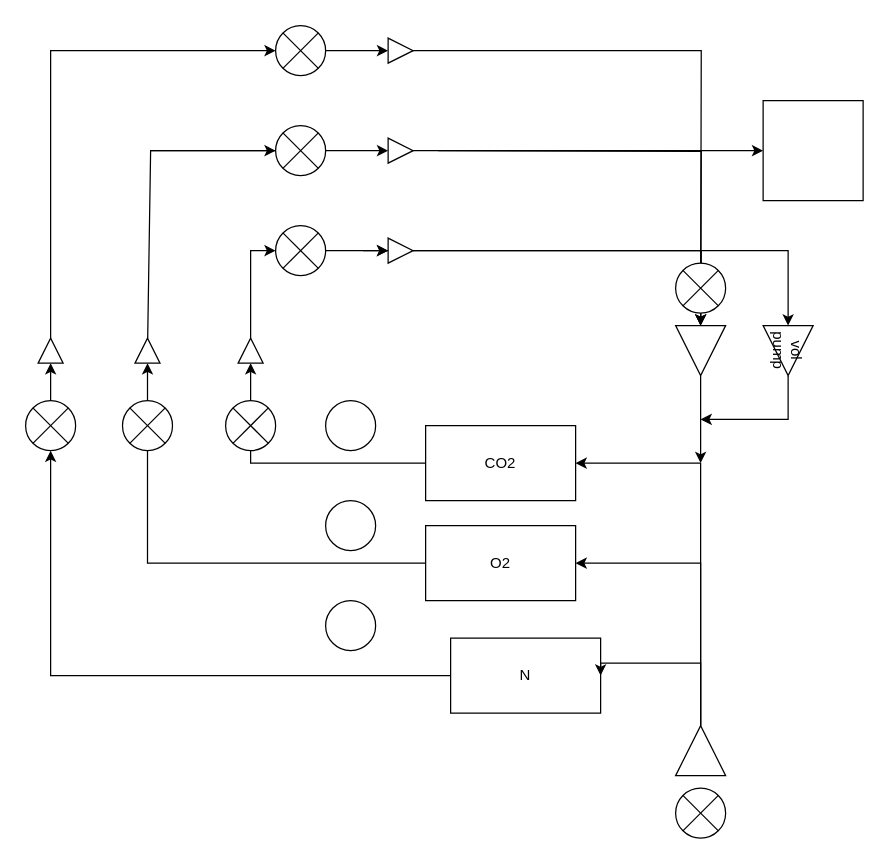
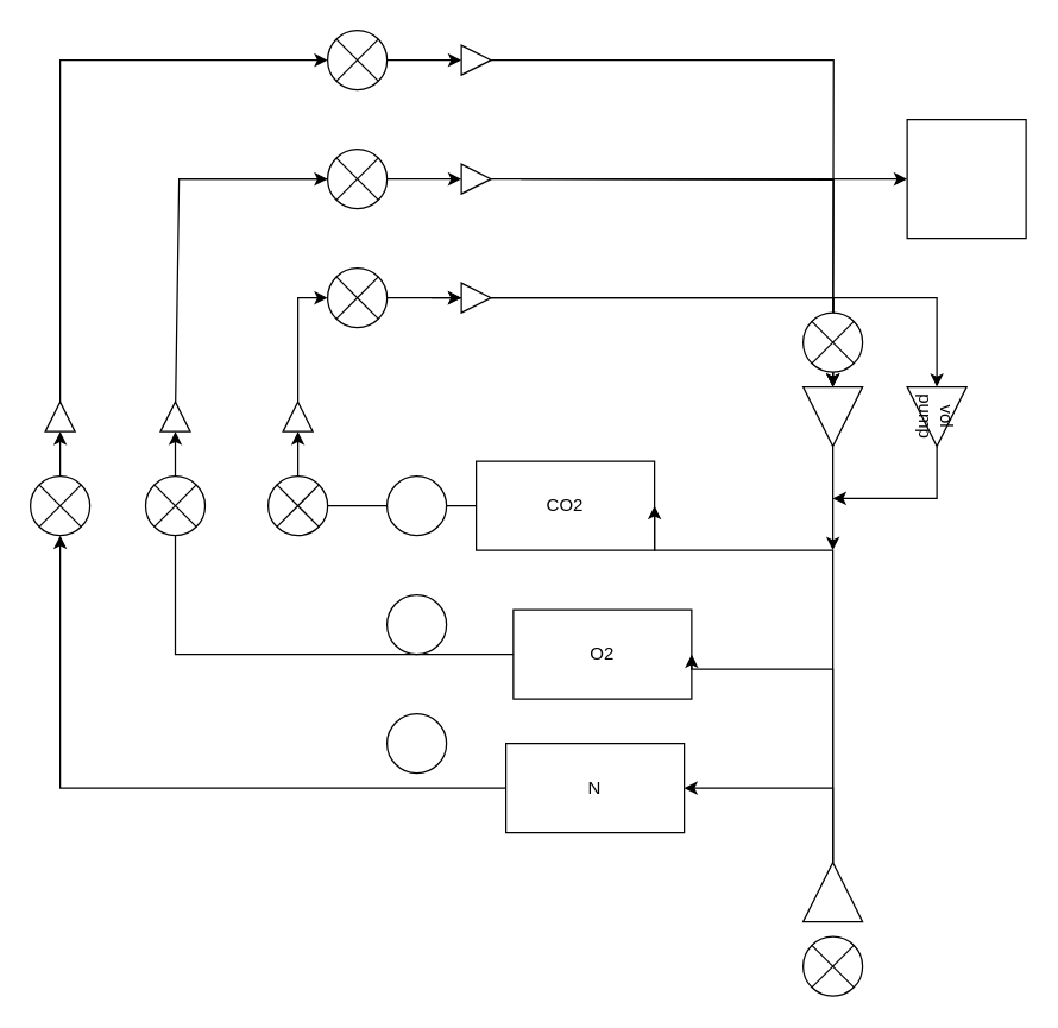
- <mxCell id="3" value="CO2" style="rounded=0;whiteSpace=wrap;html=1;" vertex="1" parent="1"><mxGeometry x="340" y="340" width="120" height="60" as="geometry" /></mxCell>
+ <mxCell id="3" value="CO2" style="rounded=0;whiteSpace=wrap;html=1;" vertex="1" parent="1"><mxGeometry x="320" y="310" width="120" height="60" as="geometry" /></mxCell>
- <mxCell id="5" value="O2" style="rounded=0;whiteSpace=wrap;html=1;" vertex="1" parent="1"><mxGeometry x="340" y="420" width="120" height="60" as="geometry" /></mxCell>
+ <mxCell id="5" value="O2" style="rounded=0;whiteSpace=wrap;html=1;" vertex="1" parent="1"><mxGeometry x="345" y="410" width="120" height="60" as="geometry" /></mxCell>
- <mxCell id="7" value="N" style="rounded=0;whiteSpace=wrap;html=1;" vertex="1" parent="1"><mxGeometry x="360" y="510" width="120" height="60" as="geometry" /></mxCell>
+ <mxCell id="7" value="N" style="rounded=0;whiteSpace=wrap;html=1;" vertex="1" parent="1"><mxGeometry x="340" y="500" width="120" height="60" as="geometry" /></mxCell>
